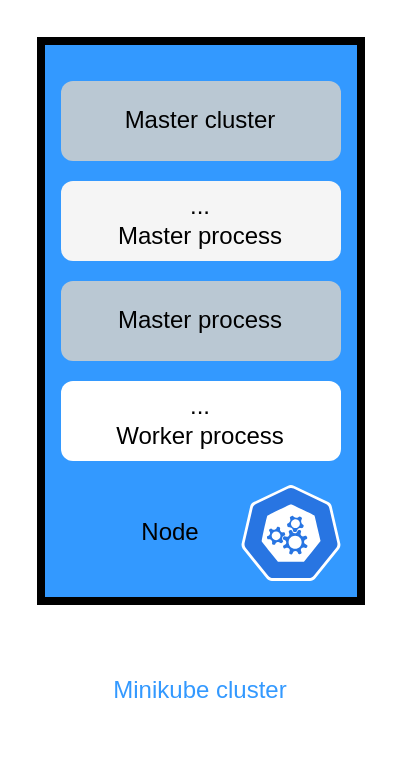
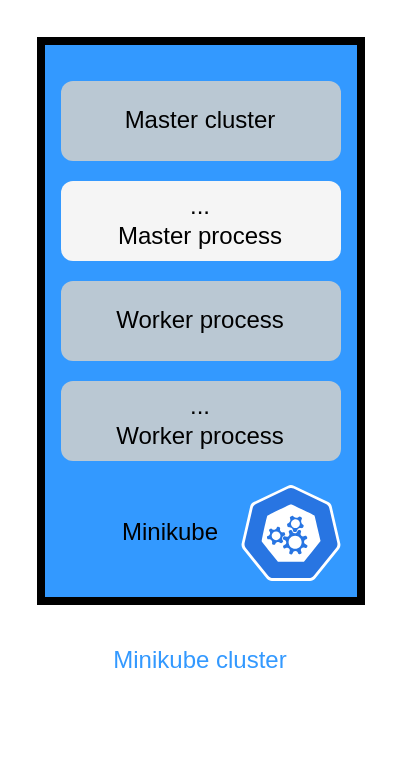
- <mxCell id="6" value="Master process" style="rounded=1;whiteSpace=wrap;html=1;labelBackgroundColor=none;fillStyle=auto;fillColor=#bac8d3;strokeWidth=4;strokeColor=none;" parent="2" vertex="1"><mxGeometry x="10" y="120" width="140" height="40" as="geometry" /></mxCell>
+ <mxCell id="6" value="Worker process" style="rounded=1;whiteSpace=wrap;html=1;labelBackgroundColor=none;fillStyle=auto;fillColor=#bac8d3;strokeWidth=4;strokeColor=none;" parent="2" vertex="1"><mxGeometry x="10" y="120" width="140" height="40" as="geometry" /></mxCell>
- <mxCell id="7" value="...&lt;br&gt;Worker process" style="rounded=1;whiteSpace=wrap;html=1;labelBackgroundColor=none;fillStyle=auto;fillColor=#ffffff;strokeWidth=4;strokeColor=none;" parent="2" vertex="1"><mxGeometry x="10" y="170" width="140" height="40" as="geometry" /></mxCell>
+ <mxCell id="7" value="...&lt;br&gt;Worker process" style="rounded=1;whiteSpace=wrap;html=1;labelBackgroundColor=none;fillStyle=auto;fillColor=#bac8d3;strokeWidth=4;strokeColor=none;" parent="2" vertex="1"><mxGeometry x="10" y="170" width="140" height="40" as="geometry" /></mxCell>
- <mxCell id="9" value="Node" style="rounded=0;whiteSpace=wrap;html=1;labelBackgroundColor=none;fillStyle=auto;strokeWidth=4;fillColor=none;strokeColor=none;" parent="2" vertex="1"><mxGeometry x="30" y="236" width="70" height="20" as="geometry" /></mxCell>
+ <mxCell id="9" value="Minikube" style="rounded=0;whiteSpace=wrap;html=1;labelBackgroundColor=none;fillStyle=auto;strokeWidth=4;fillColor=none;strokeColor=none;" parent="2" vertex="1"><mxGeometry x="30" y="236" width="70" height="20" as="geometry" /></mxCell>
- <mxCell id="10" value="&lt;font color=&quot;#3399ff&quot;&gt;Minikube cluster&lt;/font&gt;" style="rounded=0;whiteSpace=wrap;html=1;strokeColor=none;fillColor=none;" vertex="1" parent="1"><mxGeometry x="40" y="315" width="120" height="60" as="geometry" /></mxCell>
+ <mxCell id="10" value="&lt;font color=&quot;#3399ff&quot;&gt;Minikube cluster&lt;/font&gt;" style="rounded=0;whiteSpace=wrap;html=1;strokeColor=none;fillColor=none;" vertex="1" parent="1"><mxGeometry x="40" y="300" width="120" height="60" as="geometry" /></mxCell>
